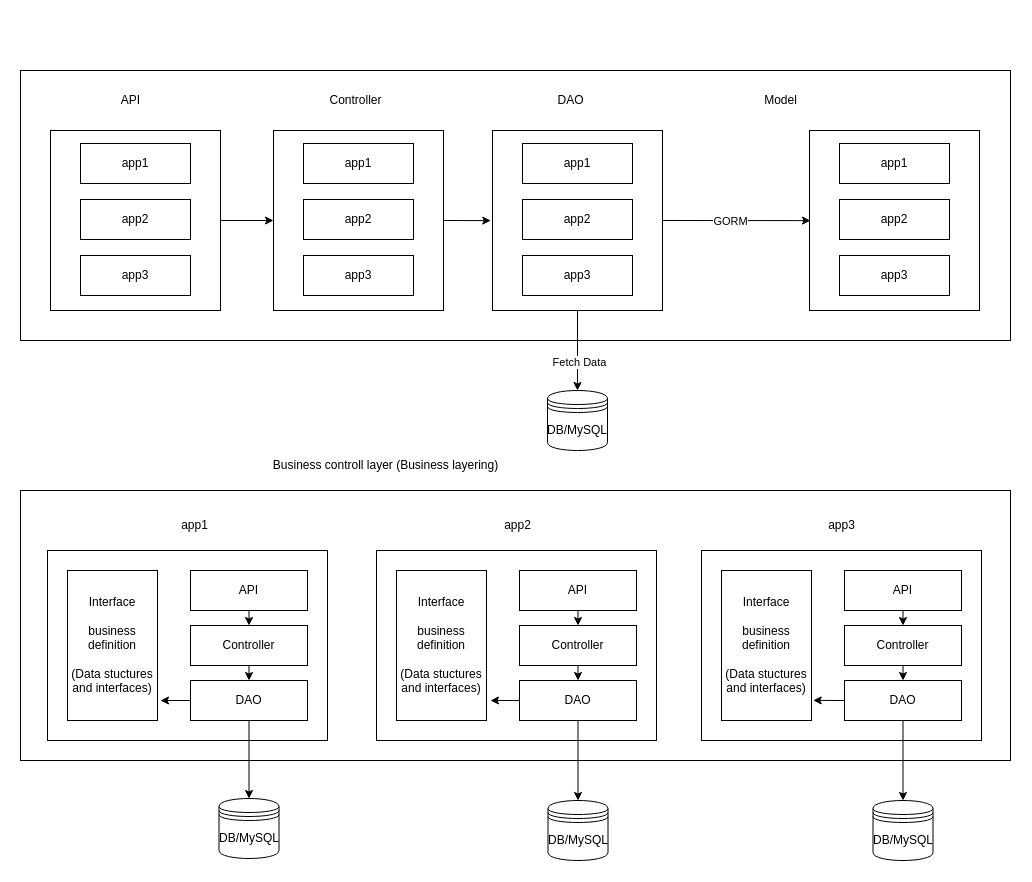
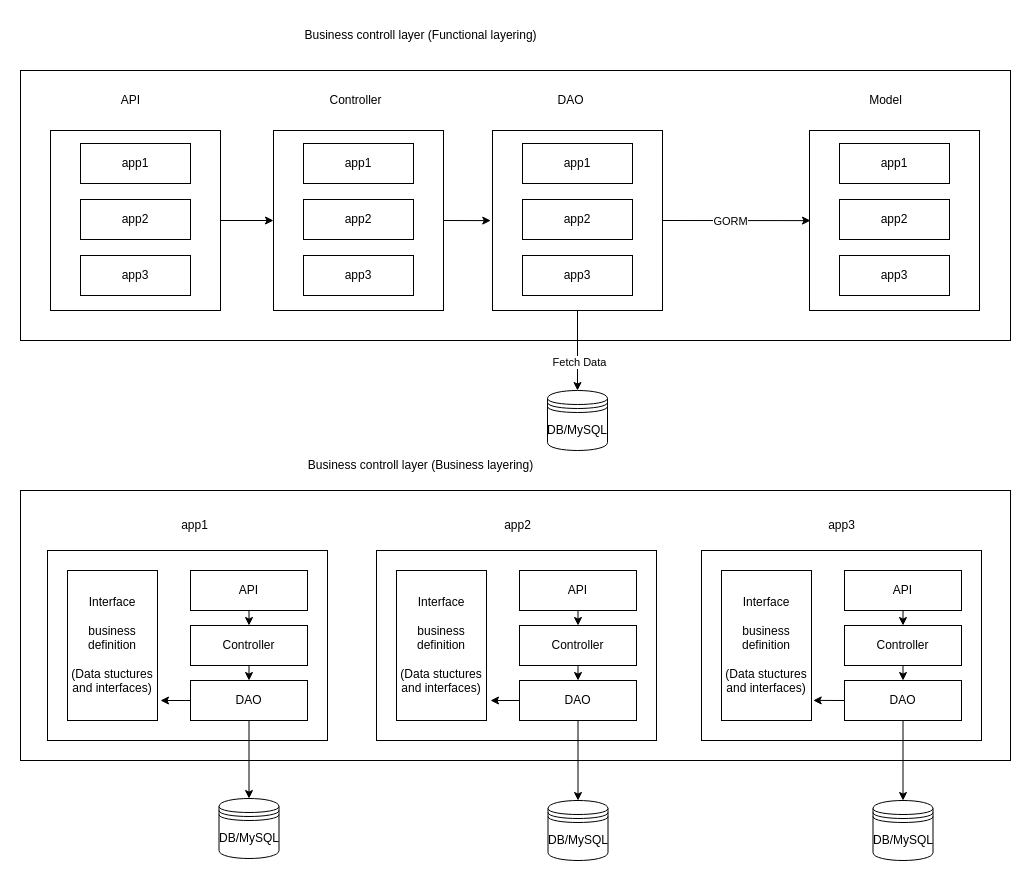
+ <mxCell id="24" value="Business controll layer (Functional layering)" style="text;html=1;align=center;verticalAlign=middle;resizable=0;points=[];autosize=1;strokeColor=none;fillColor=none;" parent="1" vertex="1"><mxGeometry x="290" y="20" width="260" height="30" as="geometry" /></mxCell>
- <mxCell id="28" value="Model" style="text;html=1;align=center;verticalAlign=middle;resizable=0;points=[];autosize=1;strokeColor=none;fillColor=none;" parent="1" vertex="1"><mxGeometry x="750" y="85" width="60" height="30" as="geometry" /></mxCell>
+ <mxCell id="28" value="Model" style="text;html=1;align=center;verticalAlign=middle;resizable=0;points=[];autosize=1;strokeColor=none;fillColor=none;" parent="1" vertex="1"><mxGeometry x="855" y="85" width="60" height="30" as="geometry" /></mxCell>
- <mxCell id="35" value="Business controll layer (Business layering)" style="text;html=1;align=center;verticalAlign=middle;resizable=0;points=[];autosize=1;strokeColor=none;fillColor=none;" parent="1" vertex="1"><mxGeometry x="260" y="450" width="250" height="30" as="geometry" /></mxCell>
+ <mxCell id="35" value="Business controll layer (Business layering)" style="text;html=1;align=center;verticalAlign=middle;resizable=0;points=[];autosize=1;strokeColor=none;fillColor=none;" parent="1" vertex="1"><mxGeometry x="295" y="450" width="250" height="30" as="geometry" /></mxCell>
